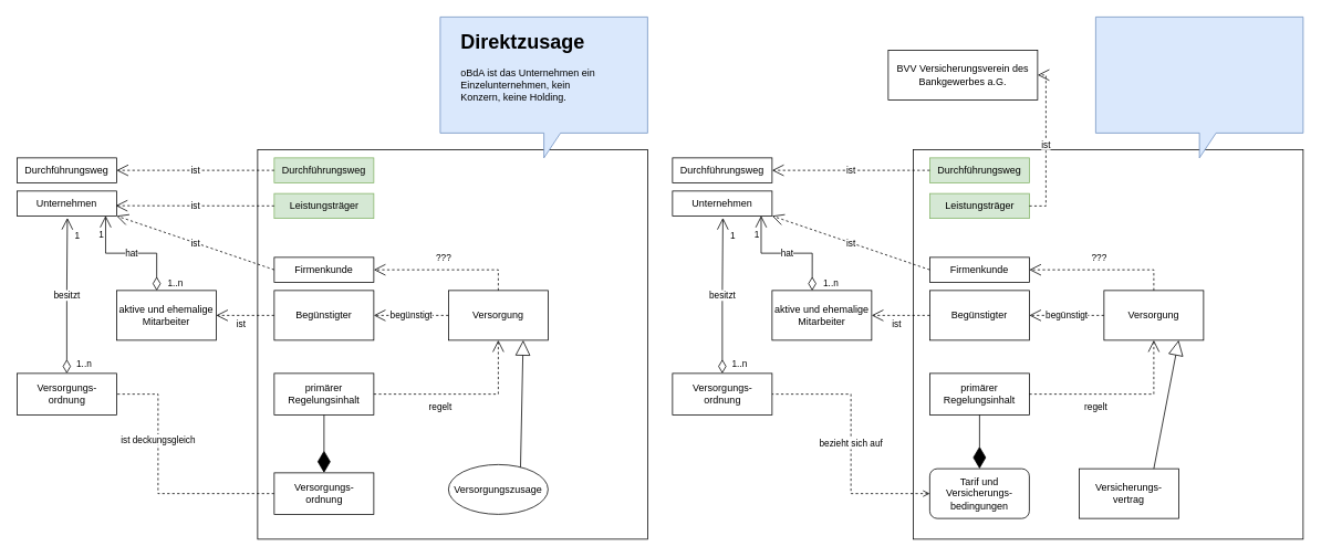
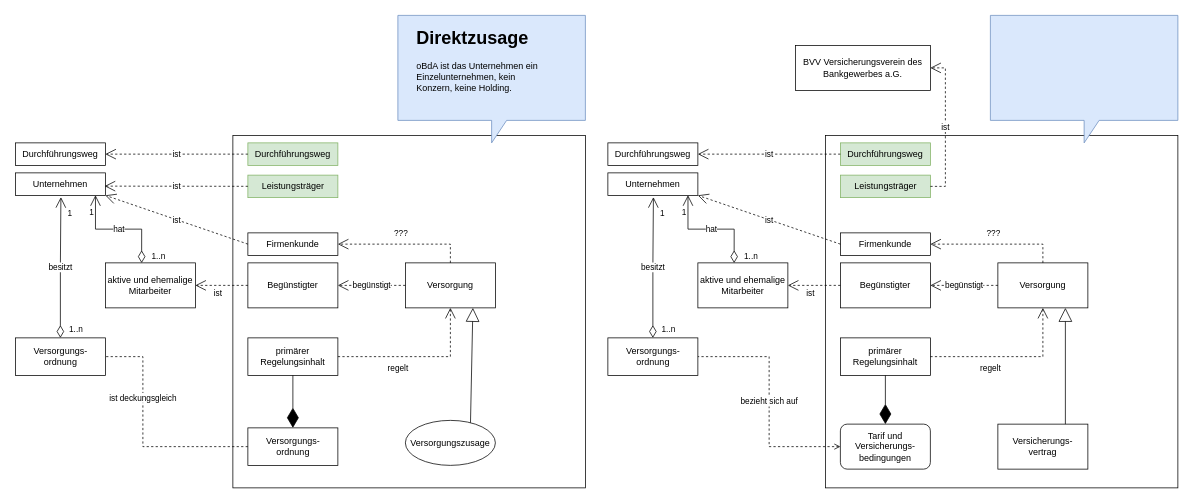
- <mxCell id="52" value="BVV Versicherungsverein des Bankgewerbes a.G." style="rounded=0;whiteSpace=wrap;html=1;" vertex="1" parent="1"><mxGeometry x="1070" y="60" width="180" height="60" as="geometry" /></mxCell>
+ <mxCell id="52" value="BVV Versicherungsverein des Bankgewerbes a.G." style="rounded=0;whiteSpace=wrap;html=1;" vertex="1" parent="1"><mxGeometry x="1060" y="60" width="180" height="60" as="geometry" /></mxCell>
- <mxCell id="61" value="Versicherungs- vertrag" style="rounded=0;whiteSpace=wrap;html=1;" vertex="1" parent="1"><mxGeometry x="1300" y="565" width="120" height="60" as="geometry" /></mxCell>
+ <mxCell id="61" value="Versicherungs- vertrag" style="rounded=0;whiteSpace=wrap;html=1;" vertex="1" parent="1"><mxGeometry x="1330" y="565" width="120" height="60" as="geometry" /></mxCell>
